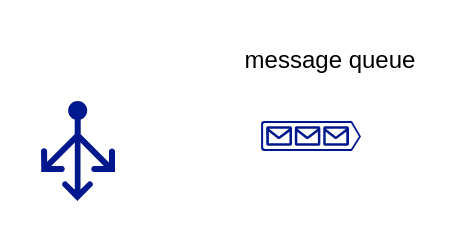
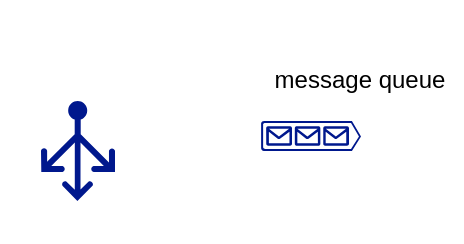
- <mxCell id="4" value="message queue" style="text;html=1;strokeColor=none;fillColor=none;align=center;verticalAlign=middle;whiteSpace=wrap;rounded=0;" vertex="1" parent="1"><mxGeometry x="120" y="20" width="90" height="20" as="geometry" /></mxCell>
+ <mxCell id="4" value="message queue" style="text;html=1;strokeColor=none;fillColor=none;align=center;verticalAlign=middle;whiteSpace=wrap;rounded=0;" vertex="1" parent="1"><mxGeometry x="135" y="30" width="90" height="20" as="geometry" /></mxCell>
